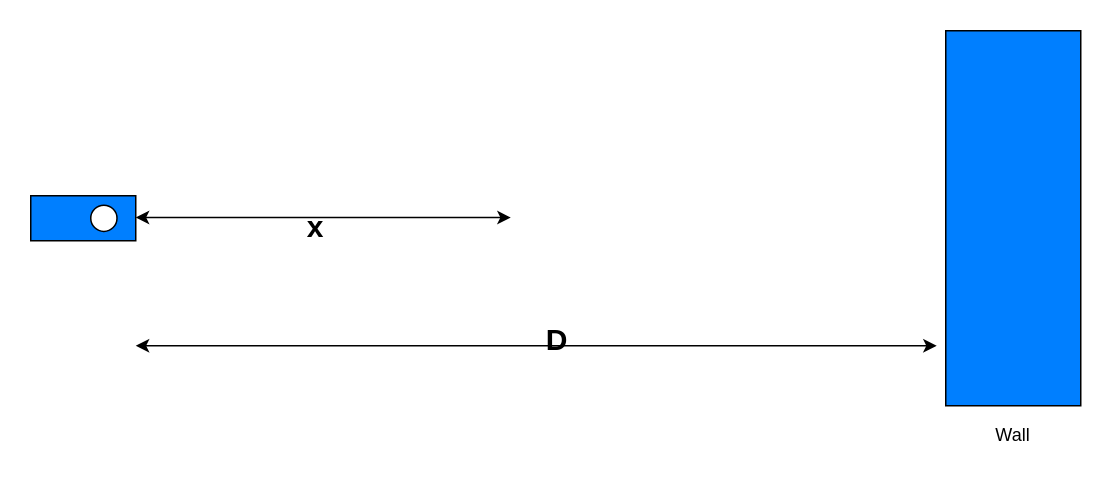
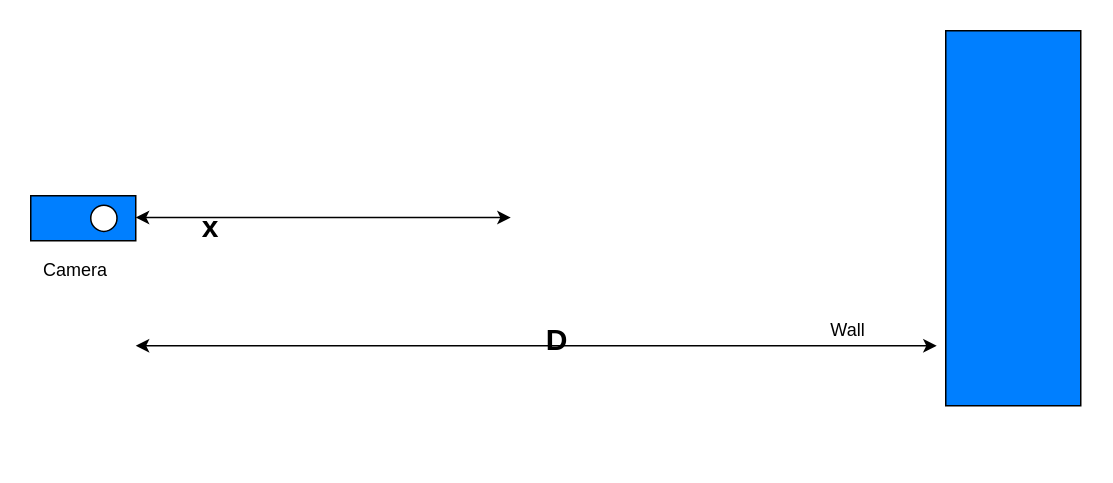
- <mxCell id="10" value="&lt;b&gt;&lt;font style=&quot;font-size: 20px&quot;&gt;x&lt;/font&gt;&lt;/b&gt;" style="text;html=1;strokeColor=none;fillColor=none;align=center;verticalAlign=middle;whiteSpace=wrap;rounded=0;" vertex="1" parent="1"><mxGeometry x="190" y="140" width="40" height="20" as="geometry" /></mxCell>
+ <mxCell id="10" value="&lt;b&gt;&lt;font style=&quot;font-size: 20px&quot;&gt;x&lt;/font&gt;&lt;/b&gt;" style="text;html=1;strokeColor=none;fillColor=none;align=center;verticalAlign=middle;whiteSpace=wrap;rounded=0;" vertex="1" parent="1"><mxGeometry x="120" y="140" width="40" height="20" as="geometry" /></mxCell>
+ <mxCell id="5" value="Camera" style="text;html=1;strokeColor=none;fillColor=none;align=center;verticalAlign=middle;whiteSpace=wrap;rounded=0;" vertex="1" parent="1"><mxGeometry x="30" y="170" width="40" height="20" as="geometry" /></mxCell>
- <mxCell id="8" value="Wall" style="text;html=1;strokeColor=none;fillColor=none;align=center;verticalAlign=middle;whiteSpace=wrap;rounded=0;" vertex="1" parent="1"><mxGeometry x="655" y="280" width="40" height="20" as="geometry" /></mxCell>
+ <mxCell id="8" value="Wall" style="text;html=1;strokeColor=none;fillColor=none;align=center;verticalAlign=middle;whiteSpace=wrap;rounded=0;" vertex="1" parent="1"><mxGeometry x="545" y="210" width="40" height="20" as="geometry" /></mxCell>
